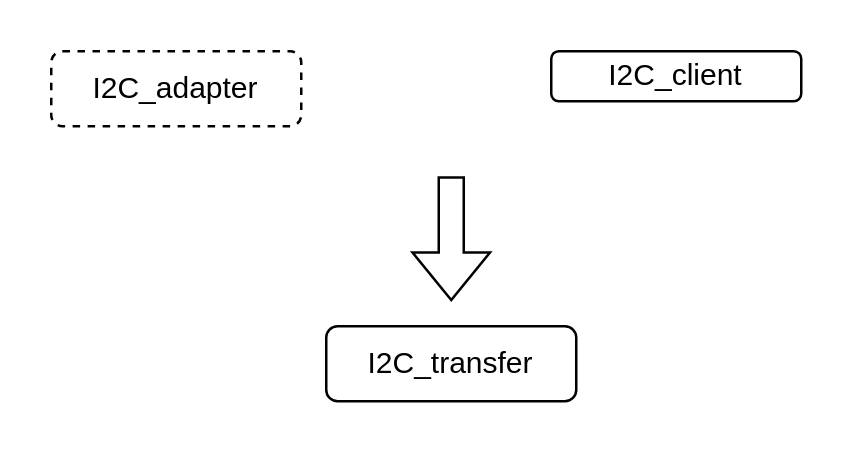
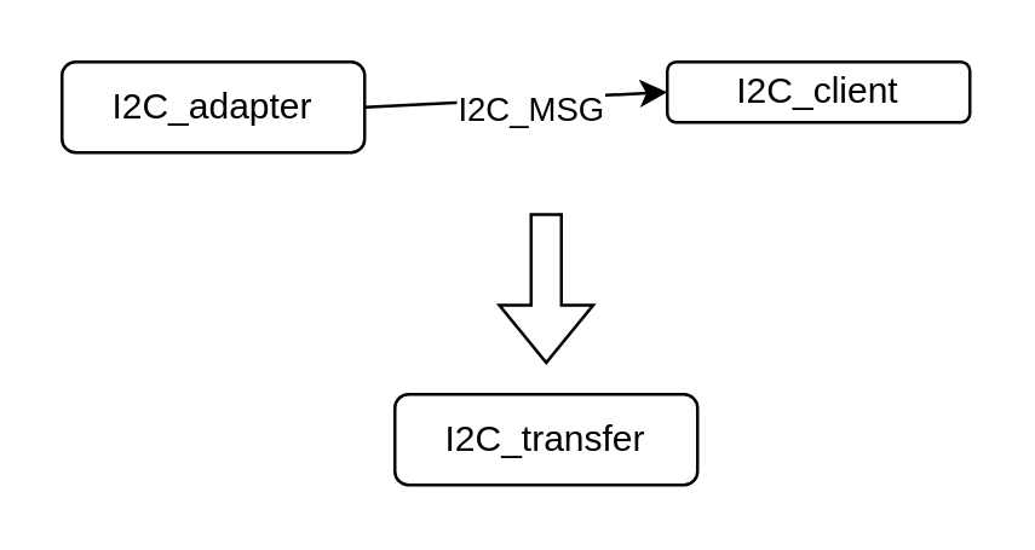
+ <mxCell id="4" value="" style="endArrow=classic;html=1;rounded=0;exitX=1;exitY=0.5;exitDx=0;exitDy=0;entryX=0;entryY=0.5;entryDx=0;entryDy=0;exitPerimeter=0;" edge="1" parent="1" source="2" target="3"><mxGeometry width="50" height="50" relative="1" as="geometry"><mxPoint x="210" y="100" as="sourcePoint" /><mxPoint x="260" y="50" as="targetPoint" /></mxGeometry></mxCell>
+ <mxCell id="5" value="I2C_MSG" style="edgeLabel;html=1;align=center;verticalAlign=middle;resizable=0;points=[];" vertex="1" connectable="0" parent="4"><mxGeometry x="0.08" y="-3" relative="1" as="geometry"><mxPoint as="offset" /></mxGeometry></mxCell>
- <mxCell id="2" value="I2C_adapter" style="rounded=1;whiteSpace=wrap;html=1;dashed=1;" vertex="1" parent="1"><mxGeometry x="20" y="20" width="100" height="30" as="geometry" /></mxCell>
+ <mxCell id="2" value="I2C_adapter" style="rounded=1;whiteSpace=wrap;html=1;" vertex="1" parent="1"><mxGeometry x="20" y="20" width="100" height="30" as="geometry" /></mxCell>
